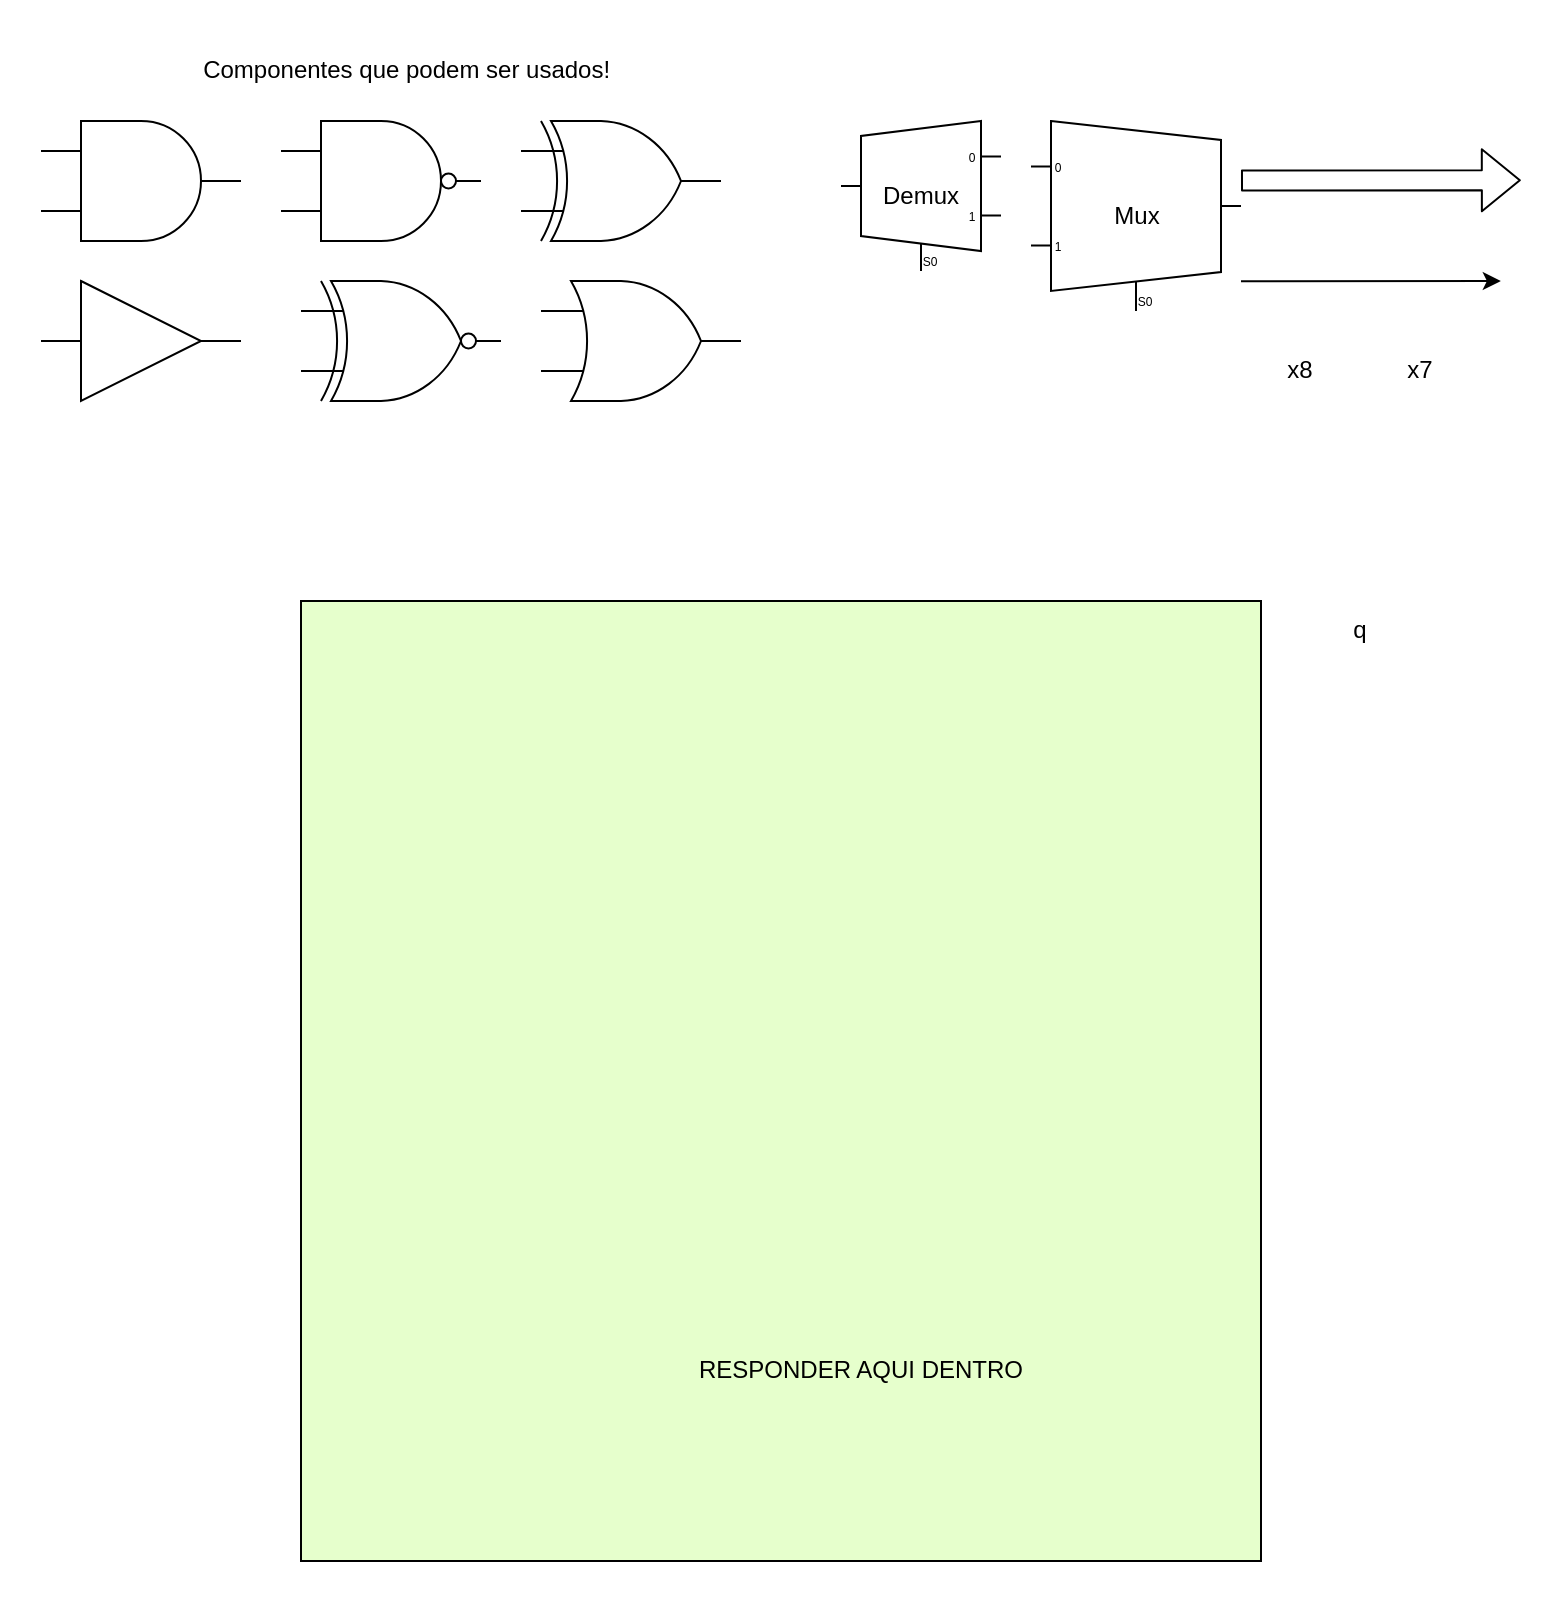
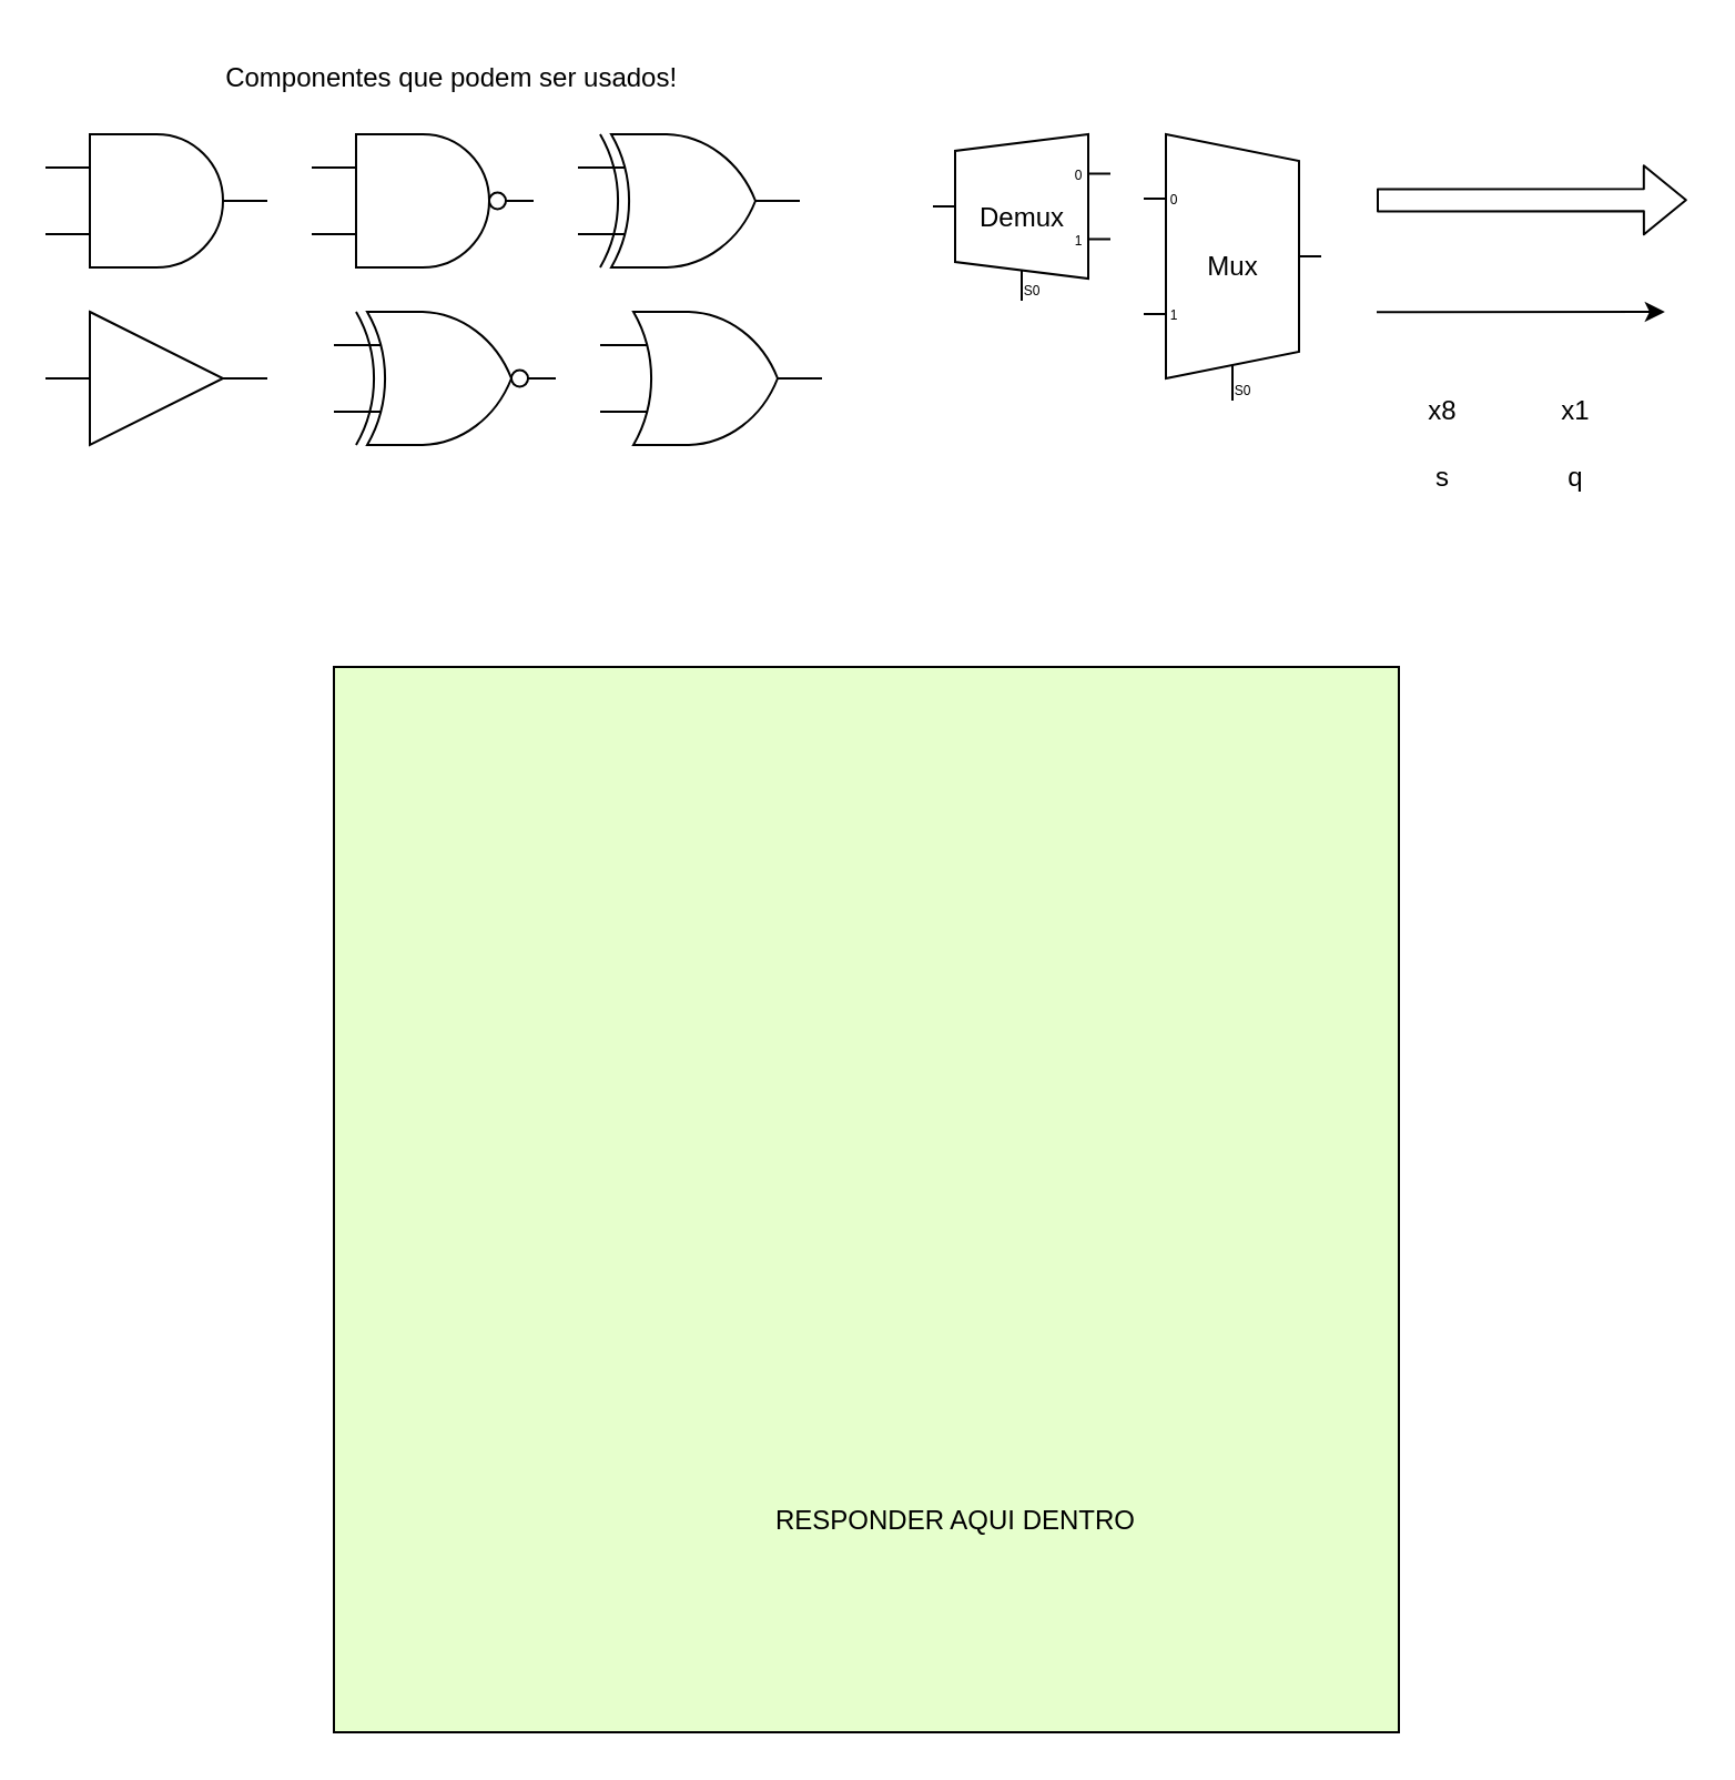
- <mxCell id="15" value="Mux" style="shadow=0;dashed=0;align=center;html=1;strokeWidth=1;shape=mxgraph.electrical.abstract.mux2;fillColor=#FFFFFF;" vertex="1" parent="1"><mxGeometry x="515" y="60" width="105" height="95" as="geometry" /></mxCell>
+ <mxCell id="15" value="Mux" style="shadow=0;dashed=0;align=center;html=1;strokeWidth=1;shape=mxgraph.electrical.abstract.mux2;fillColor=#FFFFFF;" vertex="1" parent="1"><mxGeometry x="515" y="60" width="80" height="120" as="geometry" /></mxCell>
- <mxCell id="4" value="x7" style="text;html=1;strokeColor=none;fillColor=none;align=center;verticalAlign=middle;whiteSpace=wrap;rounded=0;" vertex="1" parent="1"><mxGeometry x="680" y="170" width="60" height="30" as="geometry" /></mxCell>
+ <mxCell id="4" value="x1" style="text;html=1;strokeColor=none;fillColor=none;align=center;verticalAlign=middle;whiteSpace=wrap;rounded=0;" vertex="1" parent="1"><mxGeometry x="680" y="170" width="60" height="30" as="geometry" /></mxCell>
+ <mxCell id="5" value="s" style="text;html=1;strokeColor=none;fillColor=none;align=center;verticalAlign=middle;whiteSpace=wrap;rounded=0;" vertex="1" parent="1"><mxGeometry x="620" y="200" width="60" height="30" as="geometry" /></mxCell>
- <mxCell id="6" value="q" style="text;html=1;strokeColor=none;fillColor=none;align=center;verticalAlign=middle;whiteSpace=wrap;rounded=0;" vertex="1" parent="1"><mxGeometry x="650" y="300" width="60" height="30" as="geometry" /></mxCell>
+ <mxCell id="6" value="q" style="text;html=1;strokeColor=none;fillColor=none;align=center;verticalAlign=middle;whiteSpace=wrap;rounded=0;" vertex="1" parent="1"><mxGeometry x="680" y="200" width="60" height="30" as="geometry" /></mxCell>
